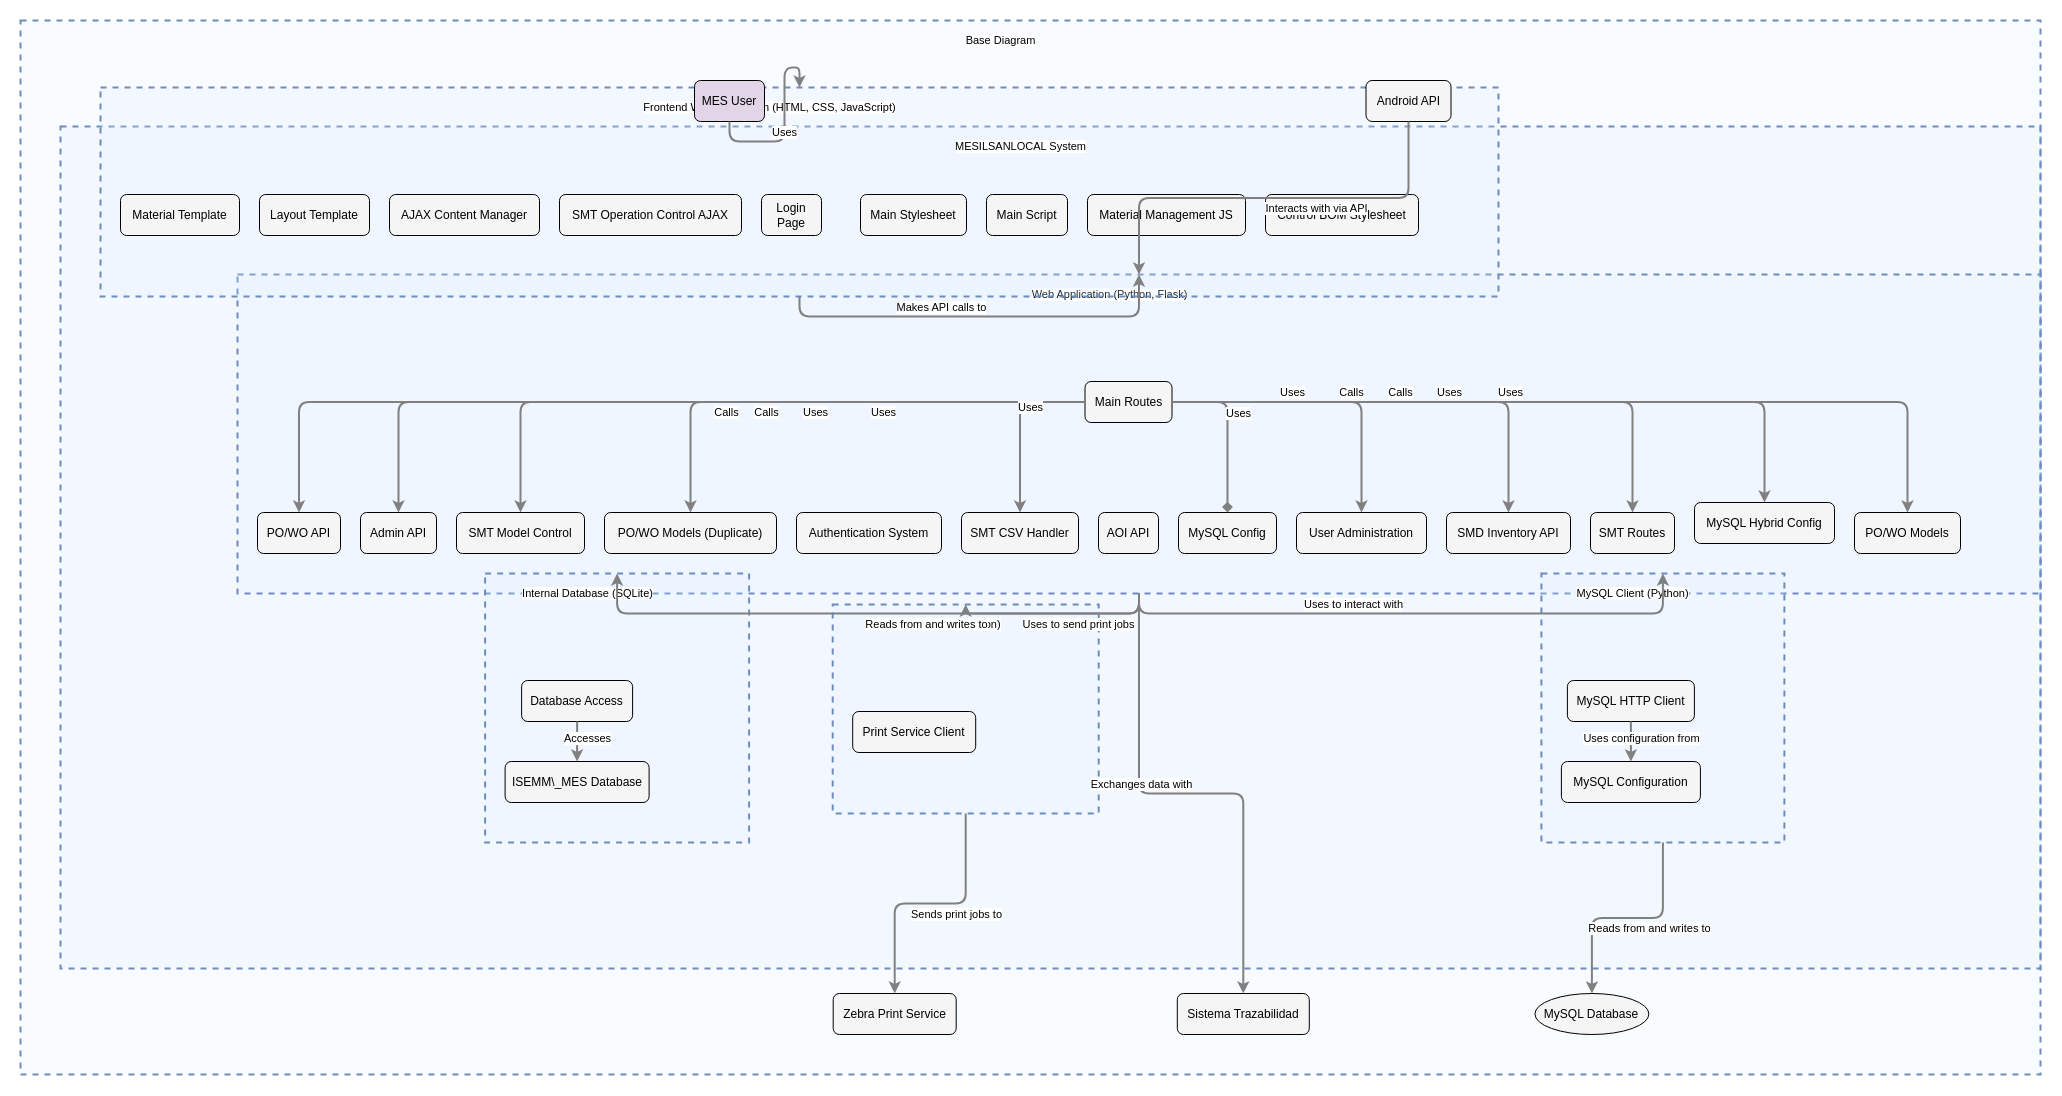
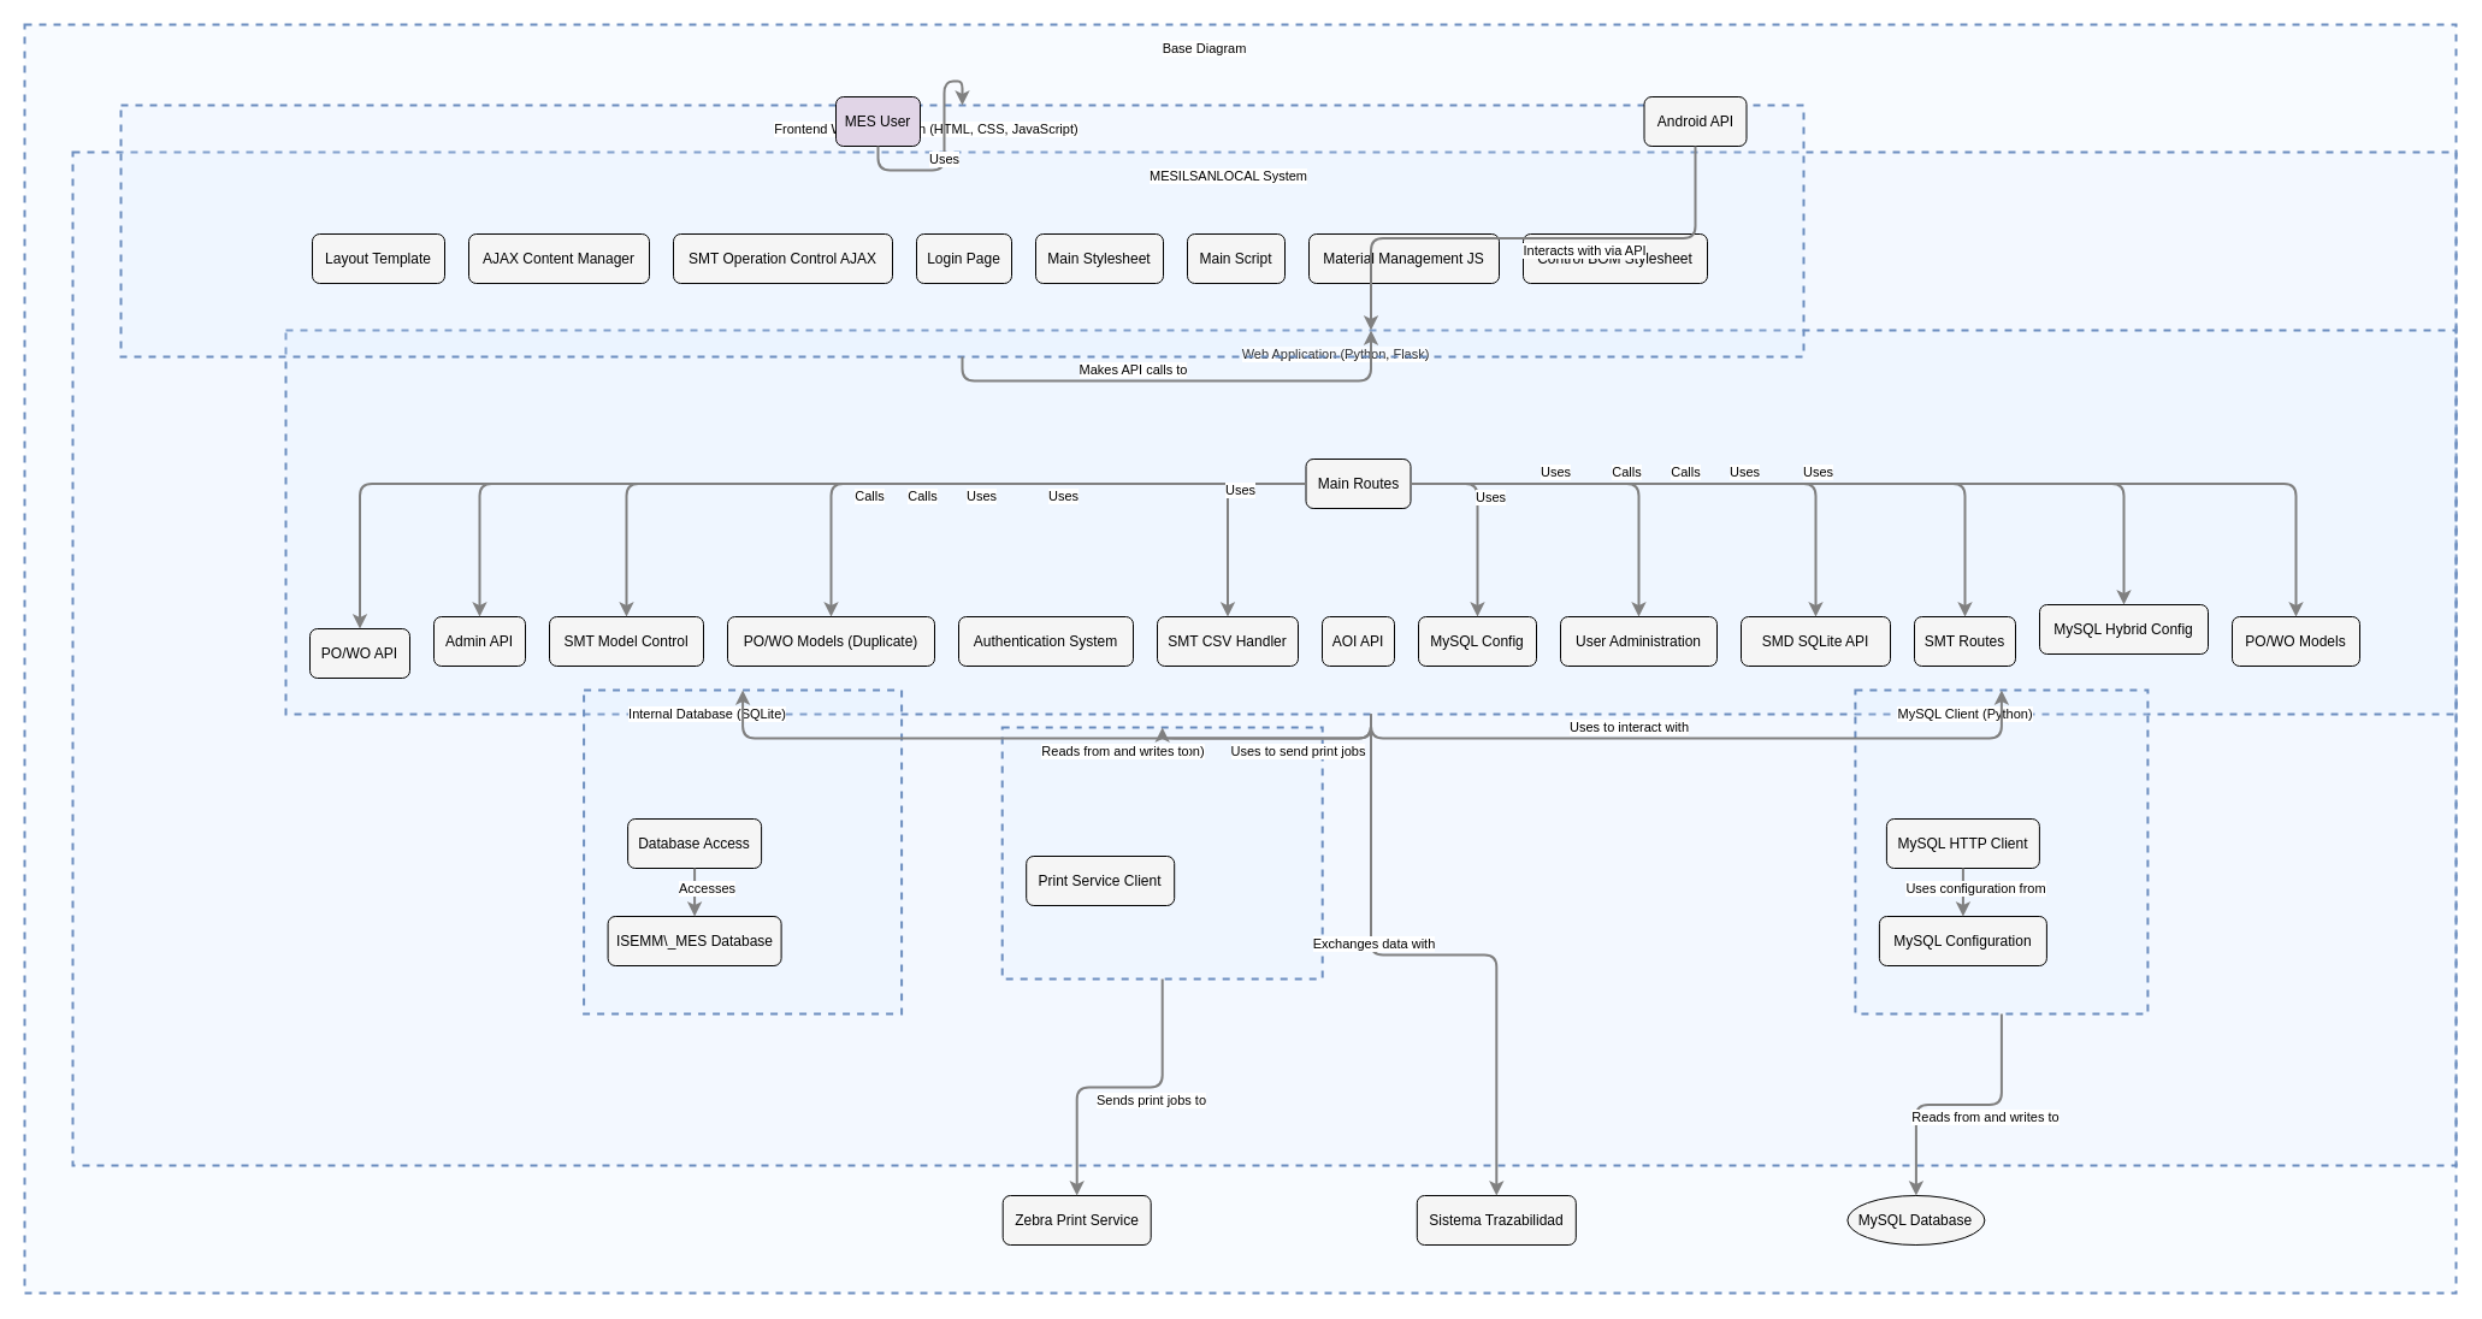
- <mxCell id="37" value="Material Template" style="rounded=1;whiteSpace=wrap;html=1;fillColor=#f5f5f5" vertex="1" parent="4"><mxGeometry x="20" y="107" width="119" height="41" as="geometry" /></mxCell>
- <mxCell id="36" value="Login Page" style="rounded=1;whiteSpace=wrap;html=1;fillColor=#f5f5f5" vertex="1" parent="4"><mxGeometry x="661" y="107" width="60" height="41" as="geometry" /></mxCell>
+ <mxCell id="36" value="Login Page" style="rounded=1;whiteSpace=wrap;html=1;fillColor=#f5f5f5" vertex="1" parent="4"><mxGeometry x="661" y="107" width="79" height="41" as="geometry" /></mxCell>
- <mxCell id="81" style="edgeStyle=orthogonalEdgeStyle;rounded=1;orthogonalLoop=1;jettySize=auto;html=1;strokeColor=#808080;strokeWidth=2;jumpStyle=arc;jumpSize=10;spacing=15;labelBackgroundColor=white;labelBorderColor=none;endArrow=diamond;" edge="1" parent="1" source="21" target="31"><mxGeometry relative="1" as="geometry" /></mxCell>
+ <mxCell id="81" style="edgeStyle=orthogonalEdgeStyle;rounded=1;orthogonalLoop=1;jettySize=auto;html=1;strokeColor=#808080;strokeWidth=2;jumpStyle=arc;jumpSize=10;spacing=15;labelBackgroundColor=white;labelBorderColor=none" edge="1" parent="1" source="21" target="31"><mxGeometry relative="1" as="geometry" /></mxCell>
- <mxCell id="24" value="PO/WO API" style="rounded=1;whiteSpace=wrap;html=1;fillColor=#f5f5f5" vertex="1" parent="2"><mxGeometry x="20" y="238" width="83" height="41" as="geometry" /></mxCell>
+ <mxCell id="24" value="PO/WO API" style="rounded=1;whiteSpace=wrap;html=1;fillColor=#f5f5f5" vertex="1" parent="2"><mxGeometry x="20" y="248" width="83" height="41" as="geometry" /></mxCell>
- <mxCell id="25" value="SMD Inventory API" style="rounded=1;whiteSpace=wrap;html=1;fillColor=#f5f5f5" vertex="1" parent="2"><mxGeometry x="1209" y="238" width="124" height="41" as="geometry" /></mxCell>
+ <mxCell id="25" value="SMD SQLite API" style="rounded=1;whiteSpace=wrap;html=1;fillColor=#f5f5f5" vertex="1" parent="2"><mxGeometry x="1209" y="238" width="124" height="41" as="geometry" /></mxCell>
